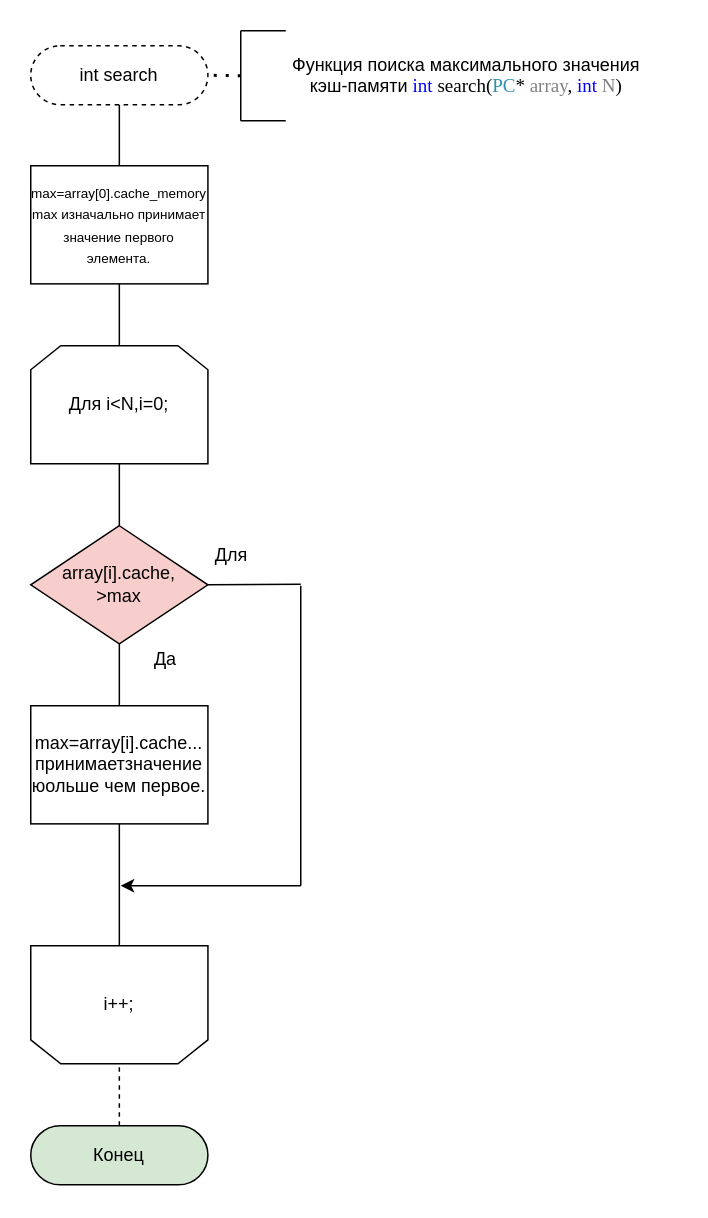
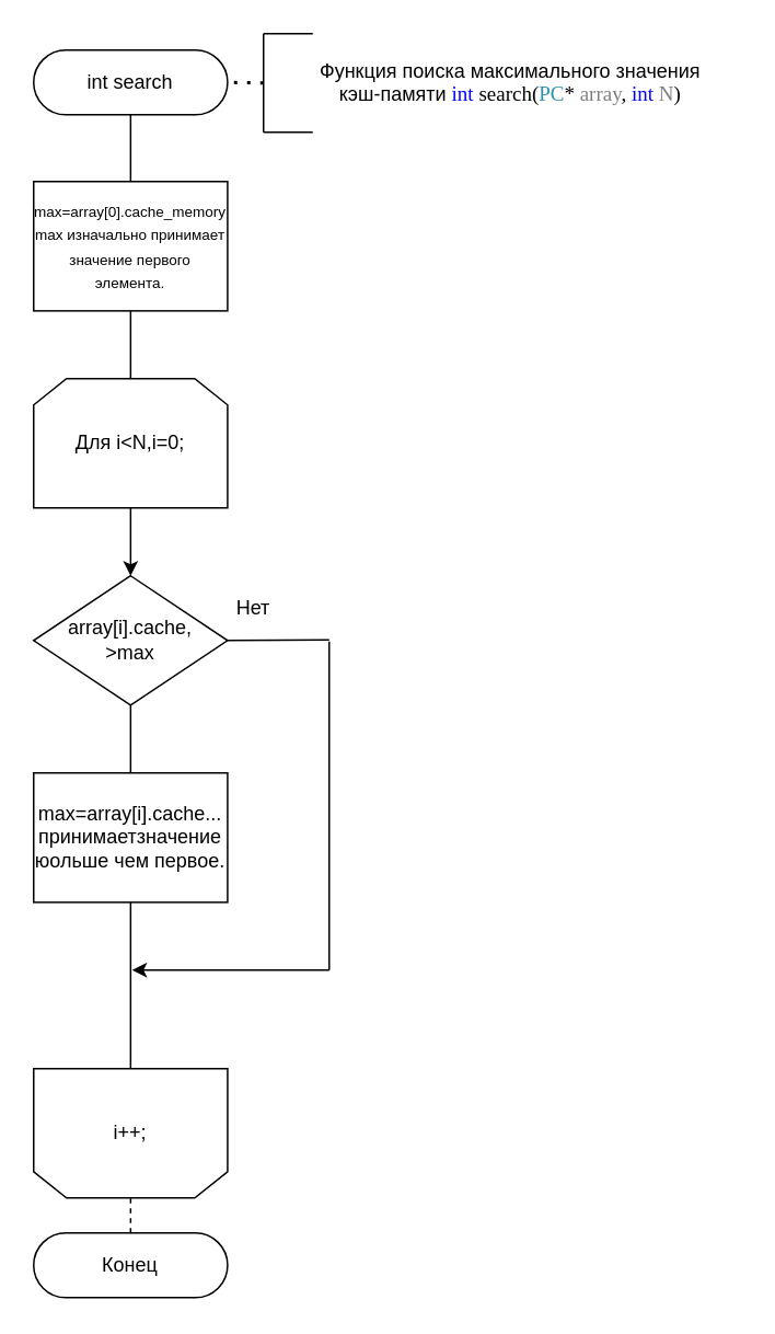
- <mxCell id="2" value="int search" style="rounded=1;whiteSpace=wrap;html=1;arcSize=50;dashed=1;" vertex="1" parent="1"><mxGeometry x="20" y="30" width="118.11" height="39.37" as="geometry" /></mxCell>
+ <mxCell id="2" value="int search" style="rounded=1;whiteSpace=wrap;html=1;arcSize=50;" vertex="1" parent="1"><mxGeometry x="20" y="30" width="118.11" height="39.37" as="geometry" /></mxCell>
- <mxCell id="11" value="" style="endArrow=none;html=1;entryX=0.5;entryY=0;entryDx=0;entryDy=0;exitX=0.5;exitY=1;exitDx=0;exitDy=0;" edge="1" parent="1" source="4" target="6"><mxGeometry width="50" height="50" relative="1" as="geometry"><mxPoint x="90" y="470" as="sourcePoint" /><mxPoint x="140" y="420" as="targetPoint" /></mxGeometry></mxCell>
+ <mxCell id="11" value="" style="endArrow=classic;html=1;entryX=0.5;entryY=0;entryDx=0;entryDy=0;exitX=0.5;exitY=1;exitDx=0;exitDy=0;" edge="1" parent="1" source="4" target="6"><mxGeometry width="50" height="50" relative="1" as="geometry"><mxPoint x="90" y="470" as="sourcePoint" /><mxPoint x="140" y="420" as="targetPoint" /></mxGeometry></mxCell>
- <mxCell id="18" value="Для" style="text;html=1;strokeColor=none;fillColor=none;align=center;verticalAlign=middle;whiteSpace=wrap;rounded=0;" vertex="1" parent="1"><mxGeometry x="134" y="360" width="40" height="20" as="geometry" /></mxCell>
+ <mxCell id="18" value="Нет" style="text;html=1;strokeColor=none;fillColor=none;align=center;verticalAlign=middle;whiteSpace=wrap;rounded=0;" vertex="1" parent="1"><mxGeometry x="134" y="360" width="40" height="20" as="geometry" /></mxCell>
- <mxCell id="6" value="array[i].cache,&lt;br&gt;&amp;gt;max" style="rhombus;whiteSpace=wrap;html=1;fillColor=#f8cecc;" vertex="1" parent="1"><mxGeometry x="20" y="350" width="118.11" height="78.74" as="geometry" /></mxCell>
+ <mxCell id="6" value="array[i].cache,&lt;br&gt;&amp;gt;max" style="rhombus;whiteSpace=wrap;html=1;" vertex="1" parent="1"><mxGeometry x="20" y="350" width="118.11" height="78.74" as="geometry" /></mxCell>
- <mxCell id="17" value="Да" style="text;html=1;strokeColor=none;fillColor=none;align=center;verticalAlign=middle;whiteSpace=wrap;rounded=0;" vertex="1" parent="1"><mxGeometry x="90" y="428.74" width="40" height="20" as="geometry" /></mxCell>
- <mxCell id="5" value="i++;" style="shape=loopLimit;whiteSpace=wrap;html=1;direction=west;" vertex="1" parent="1"><mxGeometry x="20" y="630" width="118.11" height="78.74" as="geometry" /></mxCell>
+ <mxCell id="5" value="i++;" style="shape=loopLimit;whiteSpace=wrap;html=1;direction=west;" vertex="1" parent="1"><mxGeometry x="20" y="650" width="118.11" height="78.74" as="geometry" /></mxCell>
- <mxCell id="8" value="Конец" style="rounded=1;whiteSpace=wrap;html=1;arcSize=50;fillColor=#d5e8d4;" vertex="1" parent="1"><mxGeometry x="20" y="750" width="118.11" height="39.37" as="geometry" /></mxCell>
+ <mxCell id="8" value="Конец" style="rounded=1;whiteSpace=wrap;html=1;arcSize=50;" vertex="1" parent="1"><mxGeometry x="20" y="750" width="118.11" height="39.37" as="geometry" /></mxCell>
